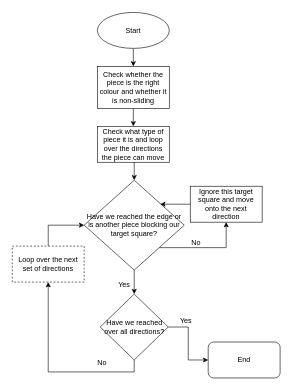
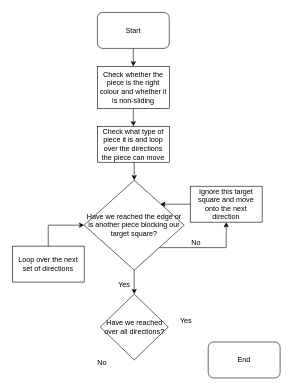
- <mxCell id="3" value="Start" style="ellipse;whiteSpace=wrap;html=1;" parent="1" vertex="1"><mxGeometry x="162" y="20" width="120" height="60" as="geometry" /></mxCell>
+ <mxCell id="3" value="Start" style="rounded=1;whiteSpace=wrap;html=1;" parent="1" vertex="1"><mxGeometry x="162" y="20" width="120" height="60" as="geometry" /></mxCell>
- <mxCell id="21" value="Loop over the next set of directions" style="rounded=0;whiteSpace=wrap;html=1;dashed=1;" parent="1" vertex="1"><mxGeometry x="20" y="410" width="120" height="60" as="geometry" /></mxCell>
+ <mxCell id="21" value="Loop over the next set of directions" style="rounded=0;whiteSpace=wrap;html=1;" parent="1" vertex="1"><mxGeometry x="20" y="410" width="120" height="60" as="geometry" /></mxCell>
- <mxCell id="14" style="edgeStyle=orthogonalEdgeStyle;rounded=0;orthogonalLoop=1;jettySize=auto;html=1;exitX=1;exitY=0.5;exitDx=0;exitDy=0;entryX=0;entryY=0.5;entryDx=0;entryDy=0;" parent="1" source="16" target="18" edge="1"><mxGeometry relative="1" as="geometry" /></mxCell>
- <mxCell id="15" style="edgeStyle=orthogonalEdgeStyle;rounded=0;orthogonalLoop=1;jettySize=auto;html=1;exitX=0.5;exitY=1;exitDx=0;exitDy=0;" parent="1" source="16" target="21" edge="1"><mxGeometry relative="1" as="geometry"><mxPoint x="-3" y="470" as="targetPoint" /></mxGeometry></mxCell>
